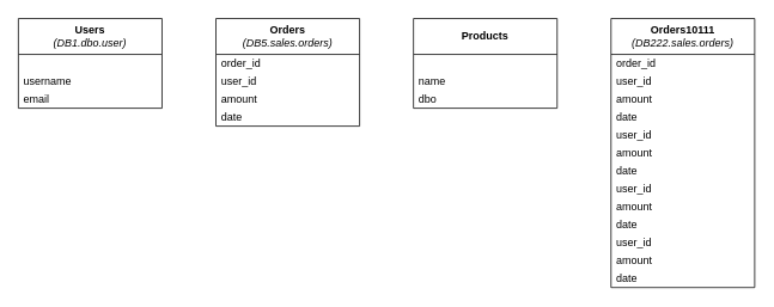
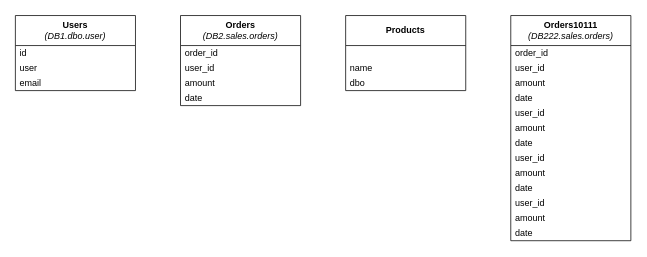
- <mxCell id="6" value="&lt;b&gt;Orders&lt;/b&gt;&lt;br&gt;&lt;i&gt;(DB5.sales.orders)&lt;/i&gt;" style="shape=swimlane;startSize=40;swimlaneLine=1;html=1;whiteSpace=wrap;" vertex="1" parent="1"><mxGeometry x="240" y="20" width="160" height="120" as="geometry" /></mxCell>
+ <mxCell id="6" value="&lt;b&gt;Orders&lt;/b&gt;&lt;br&gt;&lt;i&gt;(DB2.sales.orders)&lt;/i&gt;" style="shape=swimlane;startSize=40;swimlaneLine=1;html=1;whiteSpace=wrap;" vertex="1" parent="1"><mxGeometry x="240" y="20" width="160" height="120" as="geometry" /></mxCell>
+ <mxCell id="3" value="id" style="text;html=1;align=left;verticalAlign=middle;spacingLeft=4;" vertex="1" parent="2"><mxGeometry x="0" y="40" width="160" height="20" as="geometry" /></mxCell>
- <mxCell id="4" value="username" style="text;html=1;align=left;verticalAlign=middle;spacingLeft=4;" vertex="1" parent="2"><mxGeometry x="0" y="60" width="160" height="20" as="geometry" /></mxCell>
+ <mxCell id="4" value="user" style="text;html=1;align=left;verticalAlign=middle;spacingLeft=4;" vertex="1" parent="2"><mxGeometry x="0" y="60" width="160" height="20" as="geometry" /></mxCell>
